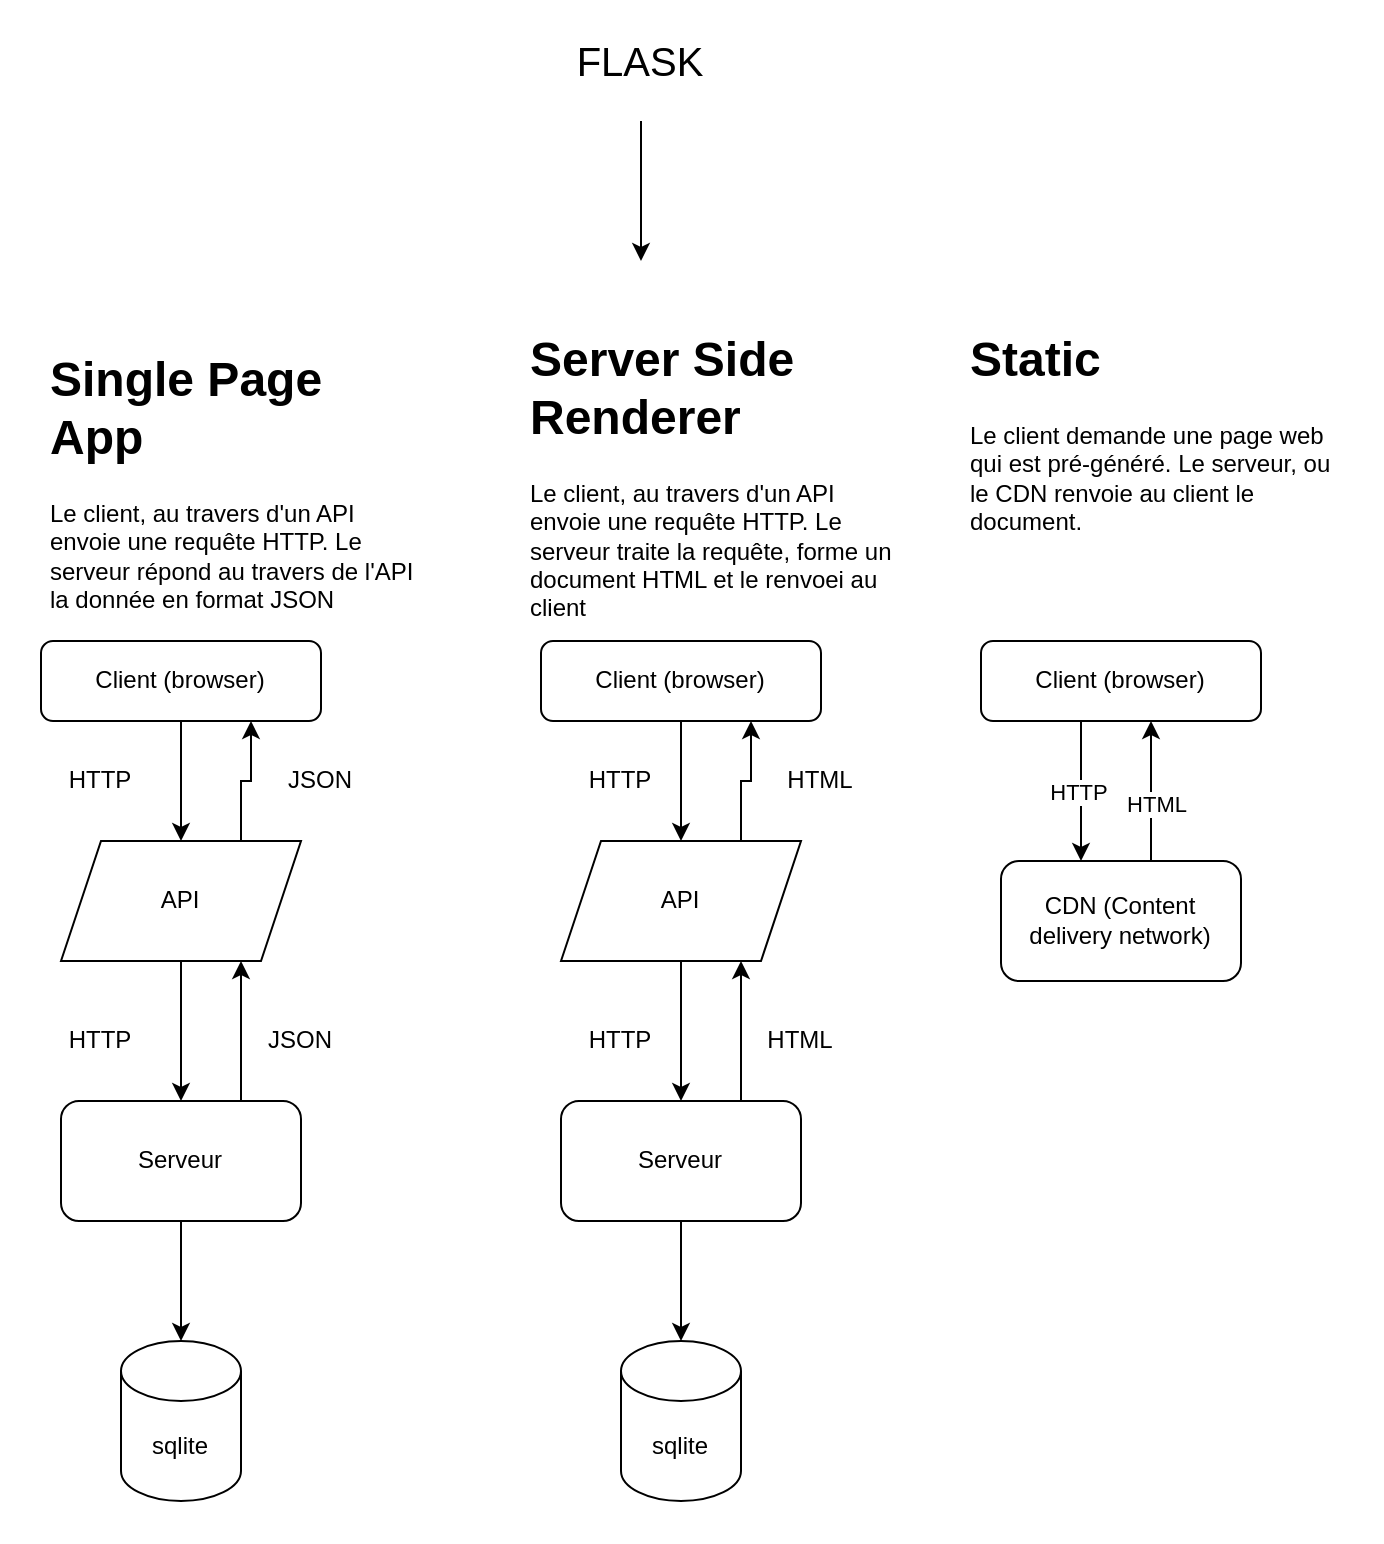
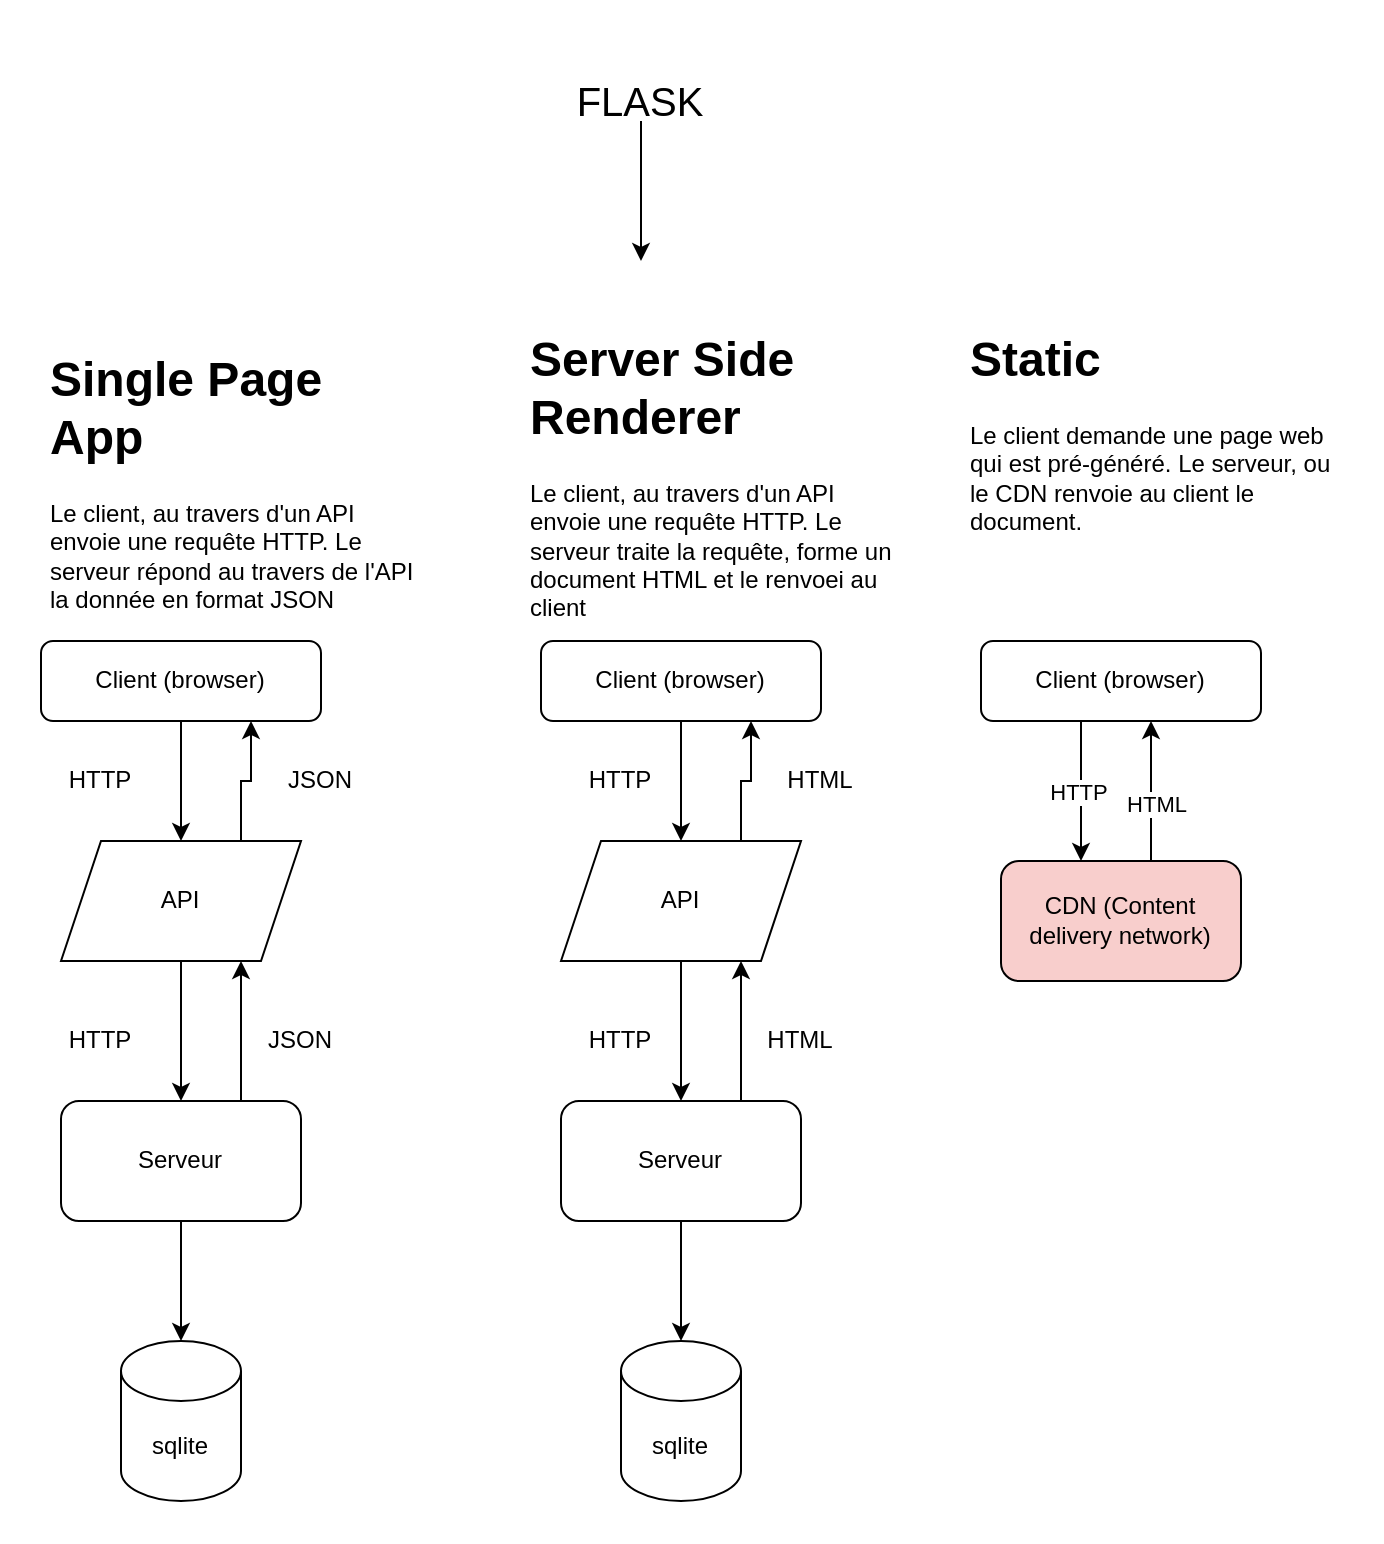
- <mxCell id="38" value="FLASK" style="text;html=1;strokeColor=none;fillColor=none;align=center;verticalAlign=middle;whiteSpace=wrap;rounded=0;strokeWidth=2;fontSize=20;" vertex="1" parent="1"><mxGeometry x="300" y="20" width="40" height="20" as="geometry" /></mxCell>
+ <mxCell id="38" value="FLASK" style="text;html=1;strokeColor=none;fillColor=none;align=center;verticalAlign=middle;whiteSpace=wrap;rounded=0;strokeWidth=2;fontSize=20;" vertex="1" parent="1"><mxGeometry x="300" y="40" width="40" height="20" as="geometry" /></mxCell>
- <mxCell id="34" value="CDN (Content delivery network)" style="rounded=1;whiteSpace=wrap;html=1;" vertex="1" parent="1"><mxGeometry x="500" y="430" width="120" height="60" as="geometry" /></mxCell>
+ <mxCell id="34" value="CDN (Content delivery network)" style="rounded=1;whiteSpace=wrap;html=1;fillColor=#f8cecc;" vertex="1" parent="1"><mxGeometry x="500" y="430" width="120" height="60" as="geometry" /></mxCell>
